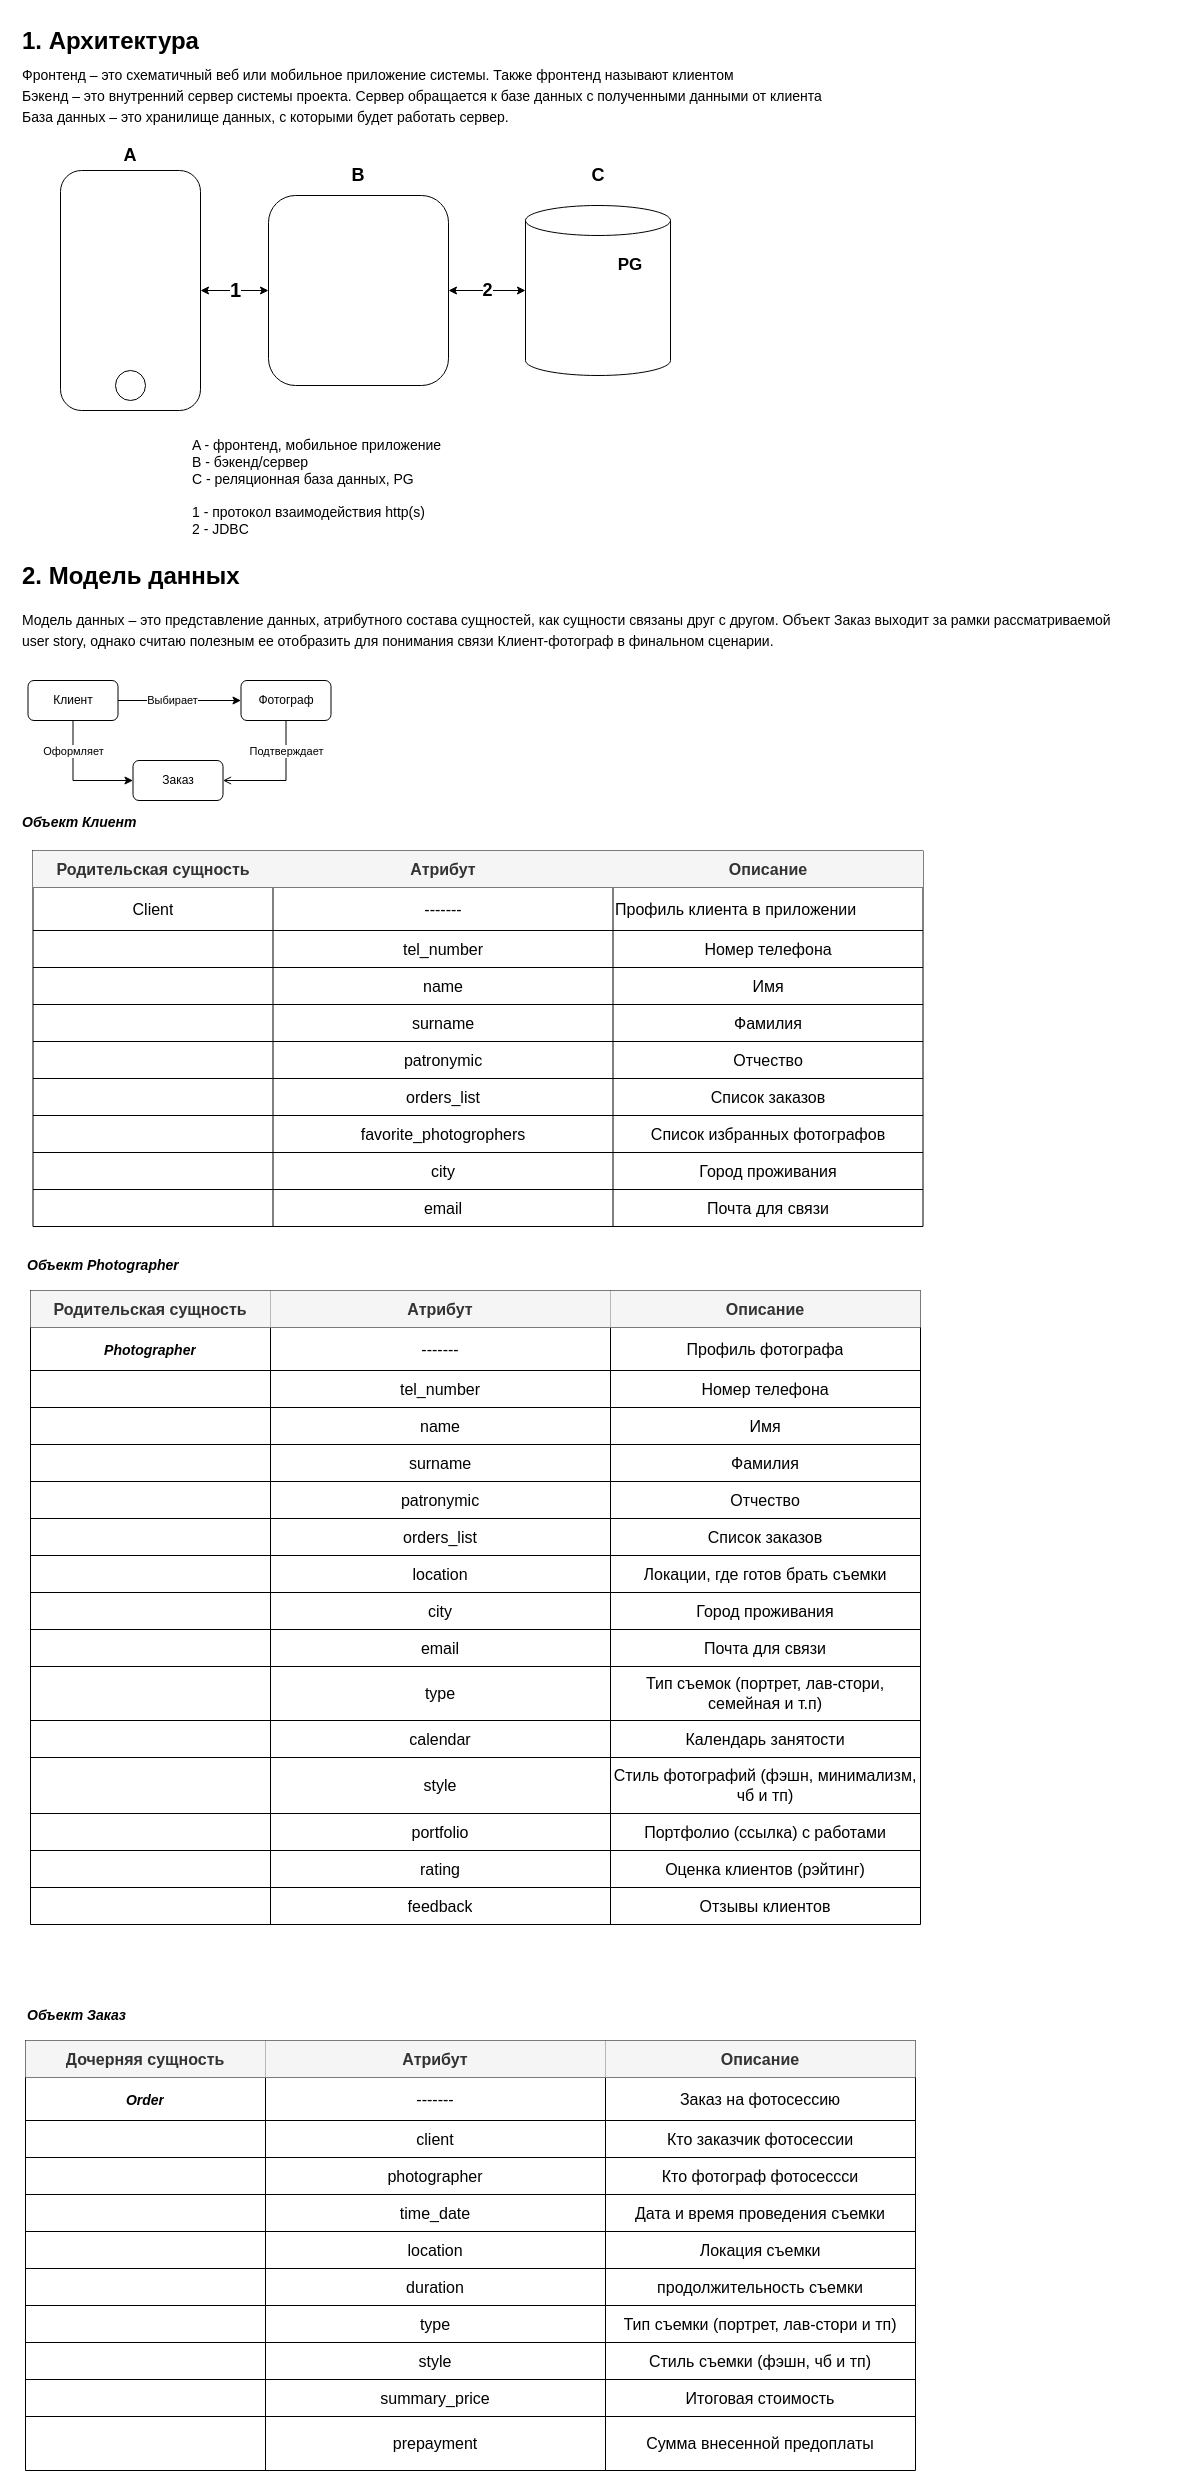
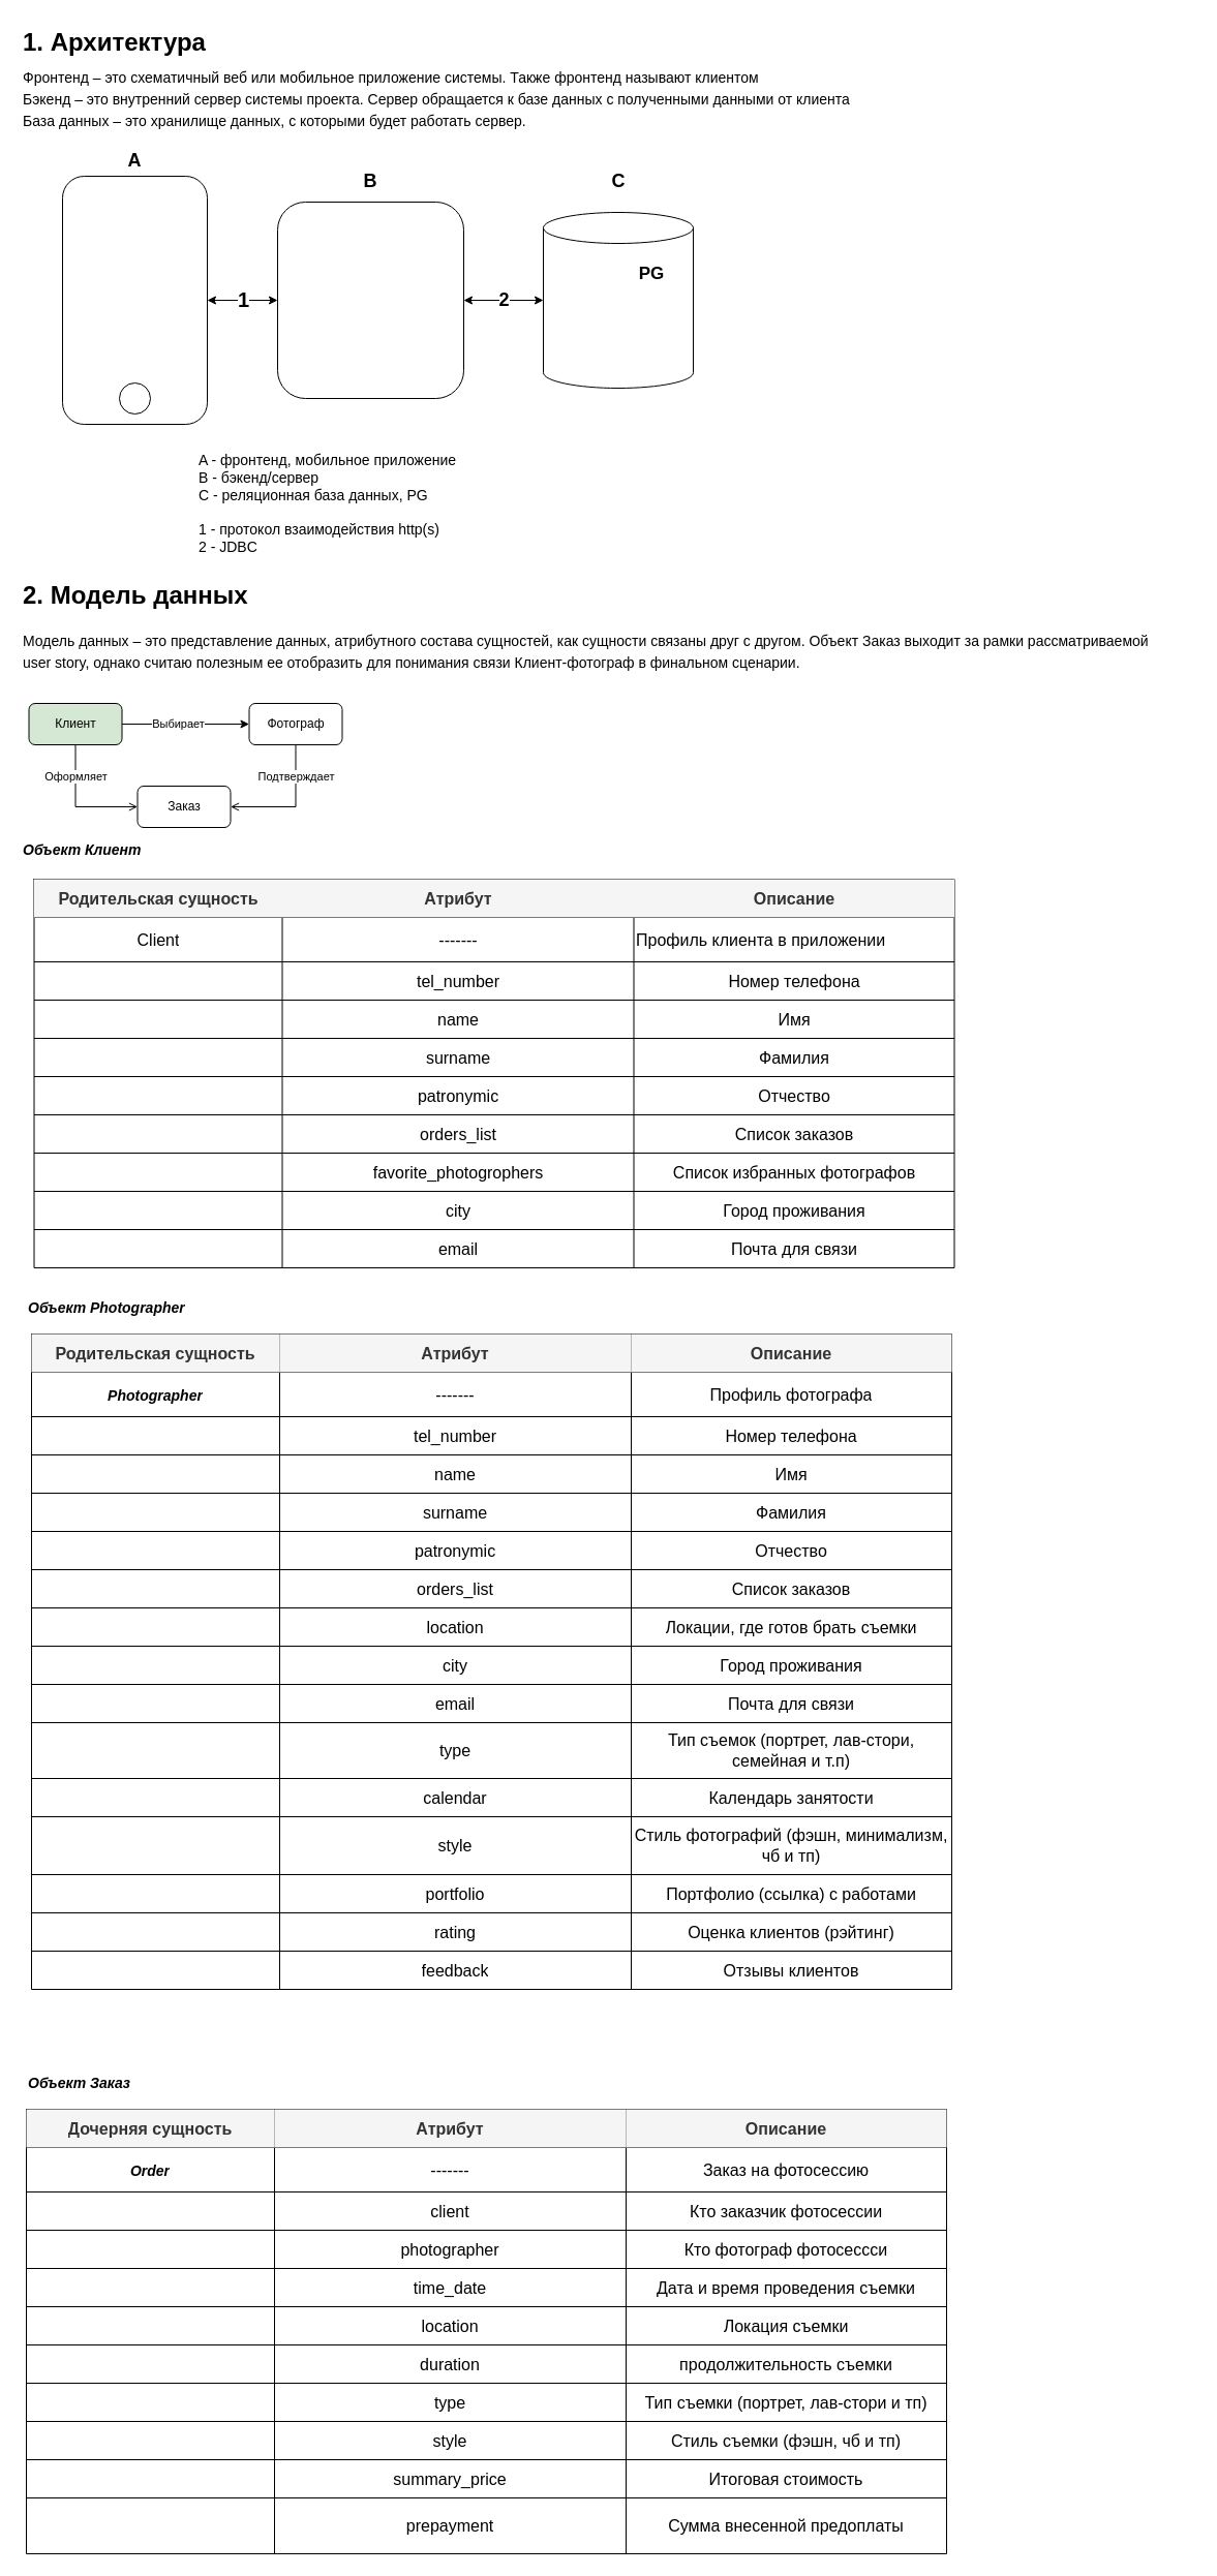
- <mxCell id="21" value="Клиент" style="rounded=1;whiteSpace=wrap;html=1;" vertex="1" parent="1"><mxGeometry x="27.5" y="680" width="90" height="40" as="geometry" /></mxCell>
+ <mxCell id="21" value="Клиент" style="rounded=1;whiteSpace=wrap;html=1;fillColor=#d5e8d4;" vertex="1" parent="1"><mxGeometry x="27.5" y="680" width="90" height="40" as="geometry" /></mxCell>
- <mxCell id="17" style="edgeStyle=orthogonalEdgeStyle;rounded=0;orthogonalLoop=1;jettySize=auto;html=1;entryX=0;entryY=0.5;entryDx=0;entryDy=0;" edge="1" parent="1" source="21" target="25"><mxGeometry relative="1" as="geometry"><Array as="points"><mxPoint x="72.5" y="780" /></Array></mxGeometry></mxCell>
+ <mxCell id="17" style="edgeStyle=orthogonalEdgeStyle;rounded=0;orthogonalLoop=1;jettySize=auto;html=1;entryX=0;entryY=0.5;entryDx=0;entryDy=0;endArrow=open;" edge="1" parent="1" source="21" target="25"><mxGeometry relative="1" as="geometry"><Array as="points"><mxPoint x="72.5" y="780" /></Array></mxGeometry></mxCell>
